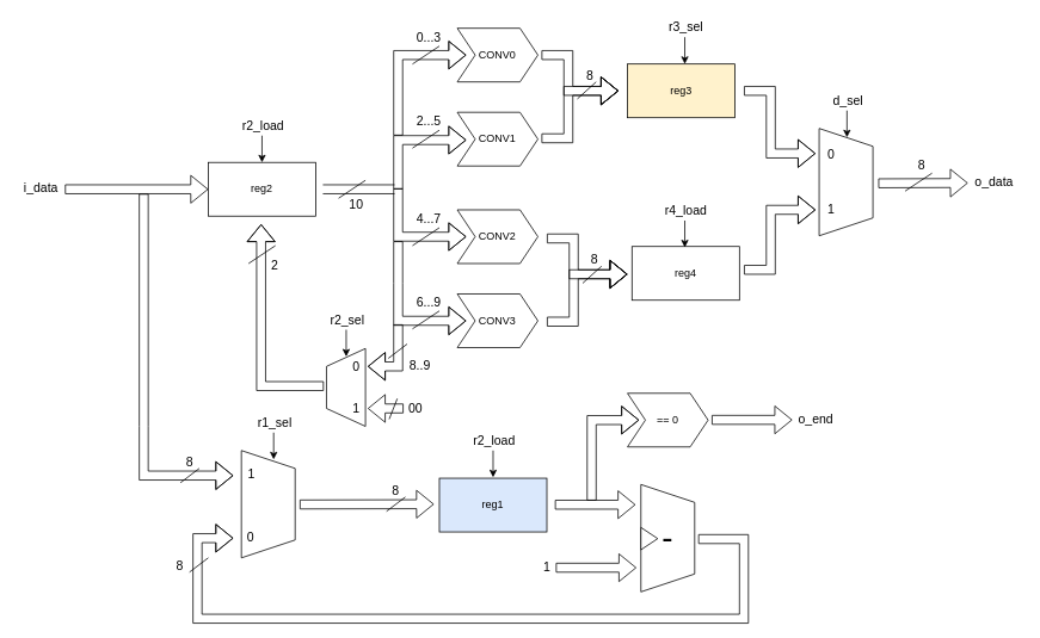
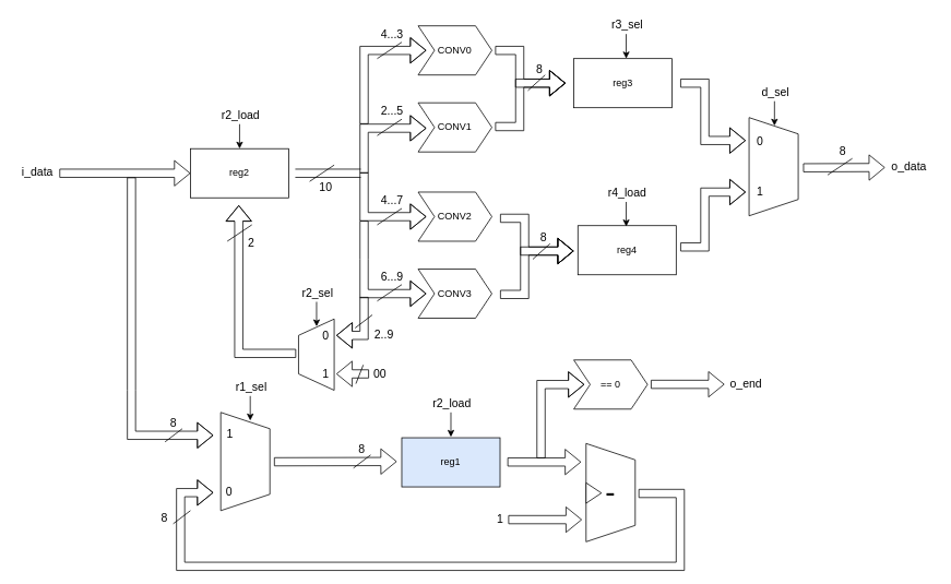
- <mxCell id="45" value="&lt;font style=&quot;font-size: 14px;&quot;&gt;0...3&lt;/font&gt;" style="edgeLabel;html=1;align=center;verticalAlign=middle;resizable=0;points=[];" vertex="1" connectable="0" parent="1"><mxGeometry x="480" y="37.997" as="geometry"><mxPoint x="-3" y="3" as="offset" /></mxGeometry></mxCell>
+ <mxCell id="45" value="&lt;font style=&quot;font-size: 14px;&quot;&gt;4...3&lt;/font&gt;" style="edgeLabel;html=1;align=center;verticalAlign=middle;resizable=0;points=[];" vertex="1" connectable="0" parent="1"><mxGeometry x="480" y="37.997" as="geometry"><mxPoint x="-3" y="3" as="offset" /></mxGeometry></mxCell>
- <mxCell id="12" value="reg3" style="rounded=0;whiteSpace=wrap;html=1;fillColor=#fff2cc;" vertex="1" parent="1"><mxGeometry x="700" y="71" width="120" height="60" as="geometry" /></mxCell>
+ <mxCell id="12" value="reg3" style="rounded=0;whiteSpace=wrap;html=1;" vertex="1" parent="1"><mxGeometry x="700" y="71" width="120" height="60" as="geometry" /></mxCell>
- <mxCell id="52" value="&lt;font style=&quot;font-size: 14px;&quot;&gt;8..9&lt;/font&gt;" style="edgeLabel;html=1;align=center;verticalAlign=middle;resizable=0;points=[];" vertex="1" connectable="0" parent="1"><mxGeometry x="470" y="404.997" as="geometry"><mxPoint x="-3" y="3" as="offset" /></mxGeometry></mxCell>
+ <mxCell id="52" value="&lt;font style=&quot;font-size: 14px;&quot;&gt;2..9&lt;/font&gt;" style="edgeLabel;html=1;align=center;verticalAlign=middle;resizable=0;points=[];" vertex="1" connectable="0" parent="1"><mxGeometry x="470" y="404.997" as="geometry"><mxPoint x="-3" y="3" as="offset" /></mxGeometry></mxCell>
